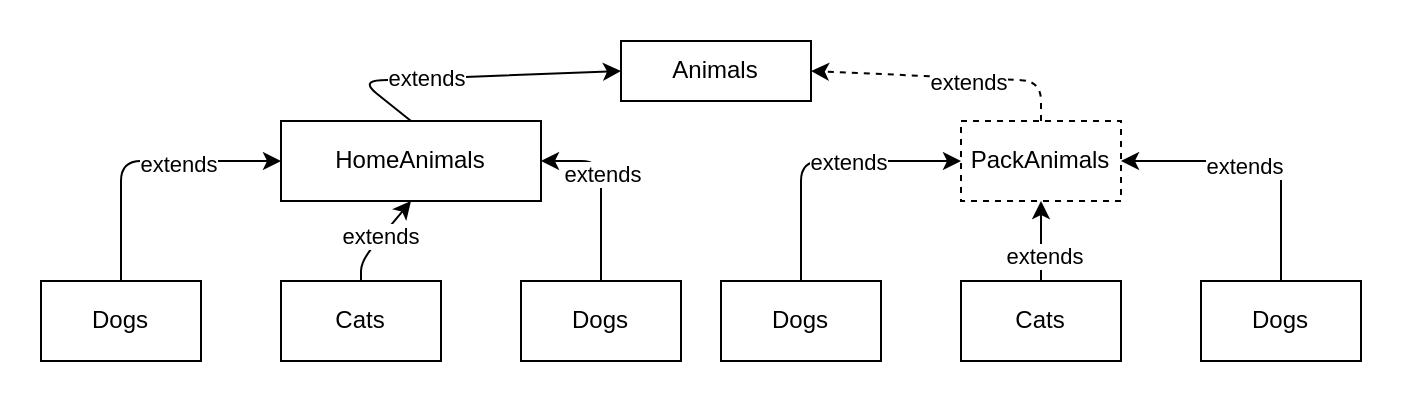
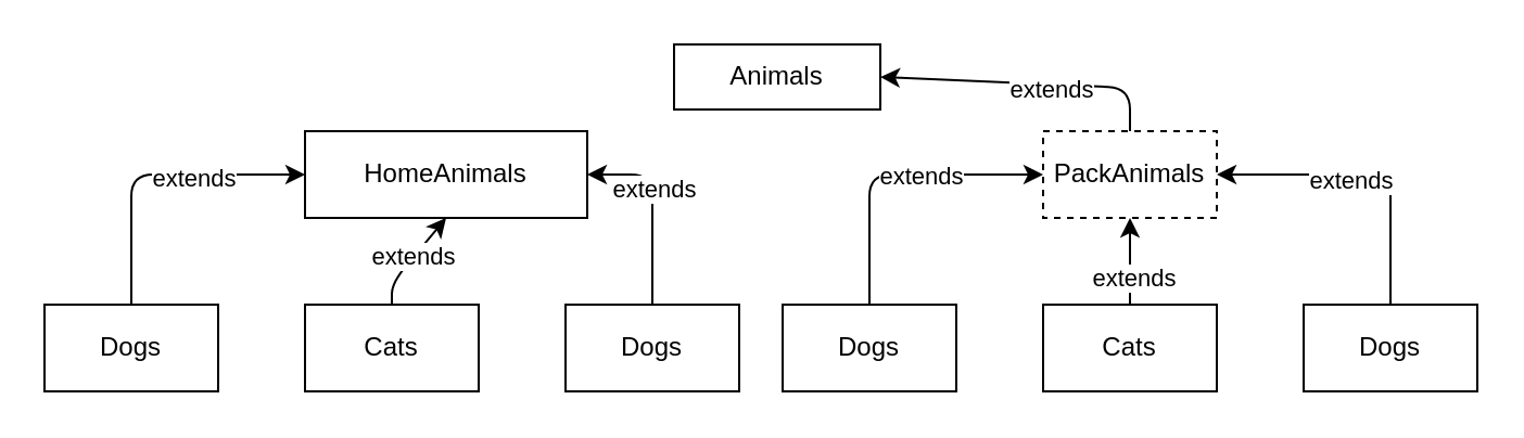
- <mxCell id="6" style="edgeStyle=none;html=1;exitX=0.5;exitY=0;exitDx=0;exitDy=0;entryX=1;entryY=0.5;entryDx=0;entryDy=0;dashed=1;" edge="1" parent="1" source="8" target="2"><mxGeometry relative="1" as="geometry"><Array as="points"><mxPoint x="520" y="40" /></Array></mxGeometry></mxCell>
+ <mxCell id="6" style="edgeStyle=none;html=1;exitX=0.5;exitY=0;exitDx=0;exitDy=0;entryX=1;entryY=0.5;entryDx=0;entryDy=0;" edge="1" parent="1" source="8" target="2"><mxGeometry relative="1" as="geometry"><Array as="points"><mxPoint x="520" y="40" /></Array></mxGeometry></mxCell>
- <mxCell id="3" style="edgeStyle=none;html=1;exitX=0.5;exitY=0;exitDx=0;exitDy=0;entryX=0;entryY=0.5;entryDx=0;entryDy=0;" edge="1" parent="1" source="5" target="2"><mxGeometry relative="1" as="geometry"><Array as="points"><mxPoint x="180" y="40" /></Array></mxGeometry></mxCell>
- <mxCell id="4" value="extends" style="edgeLabel;html=1;align=center;verticalAlign=middle;resizable=0;points=[];" vertex="1" connectable="0" parent="3"><mxGeometry x="-0.201" relative="1" as="geometry"><mxPoint as="offset" /></mxGeometry></mxCell>
